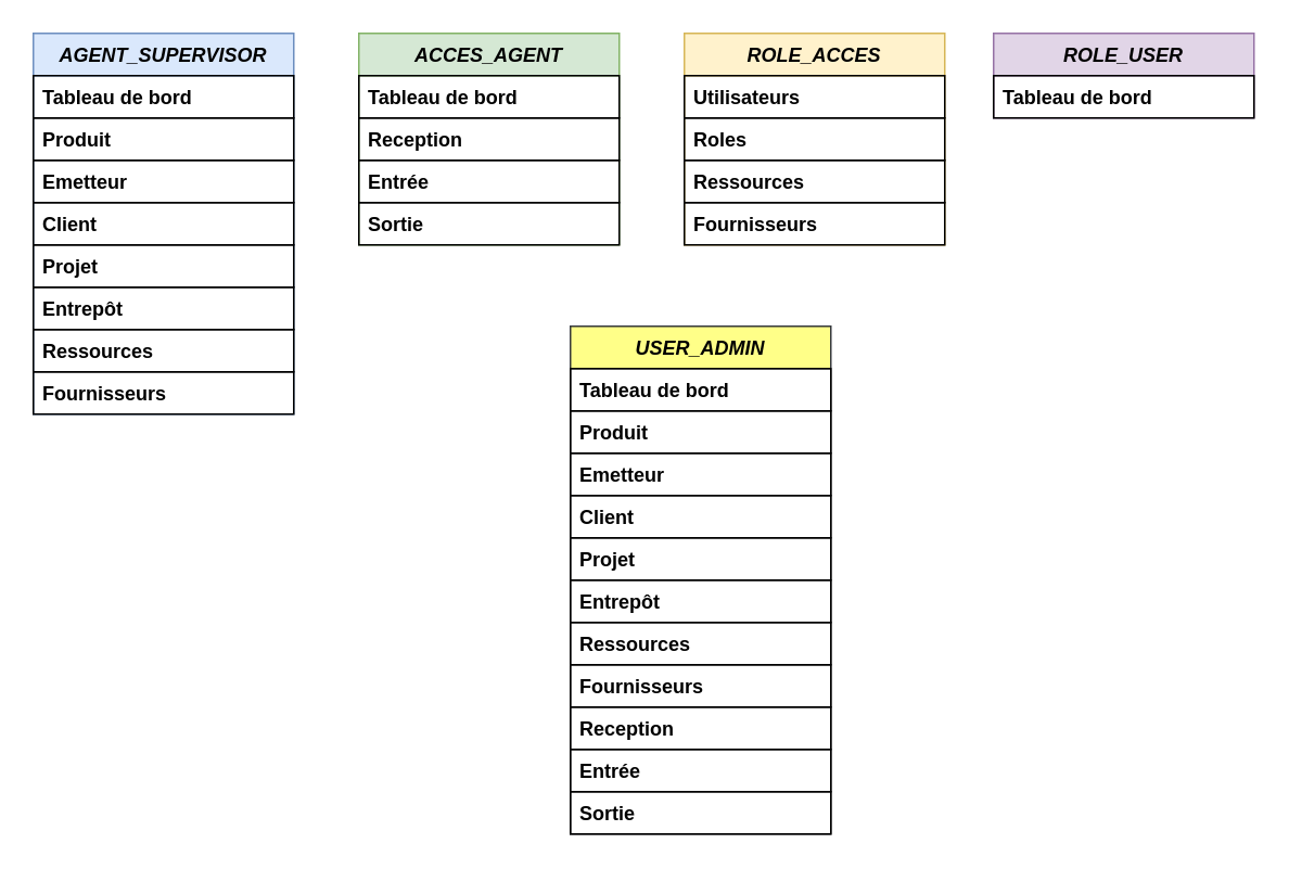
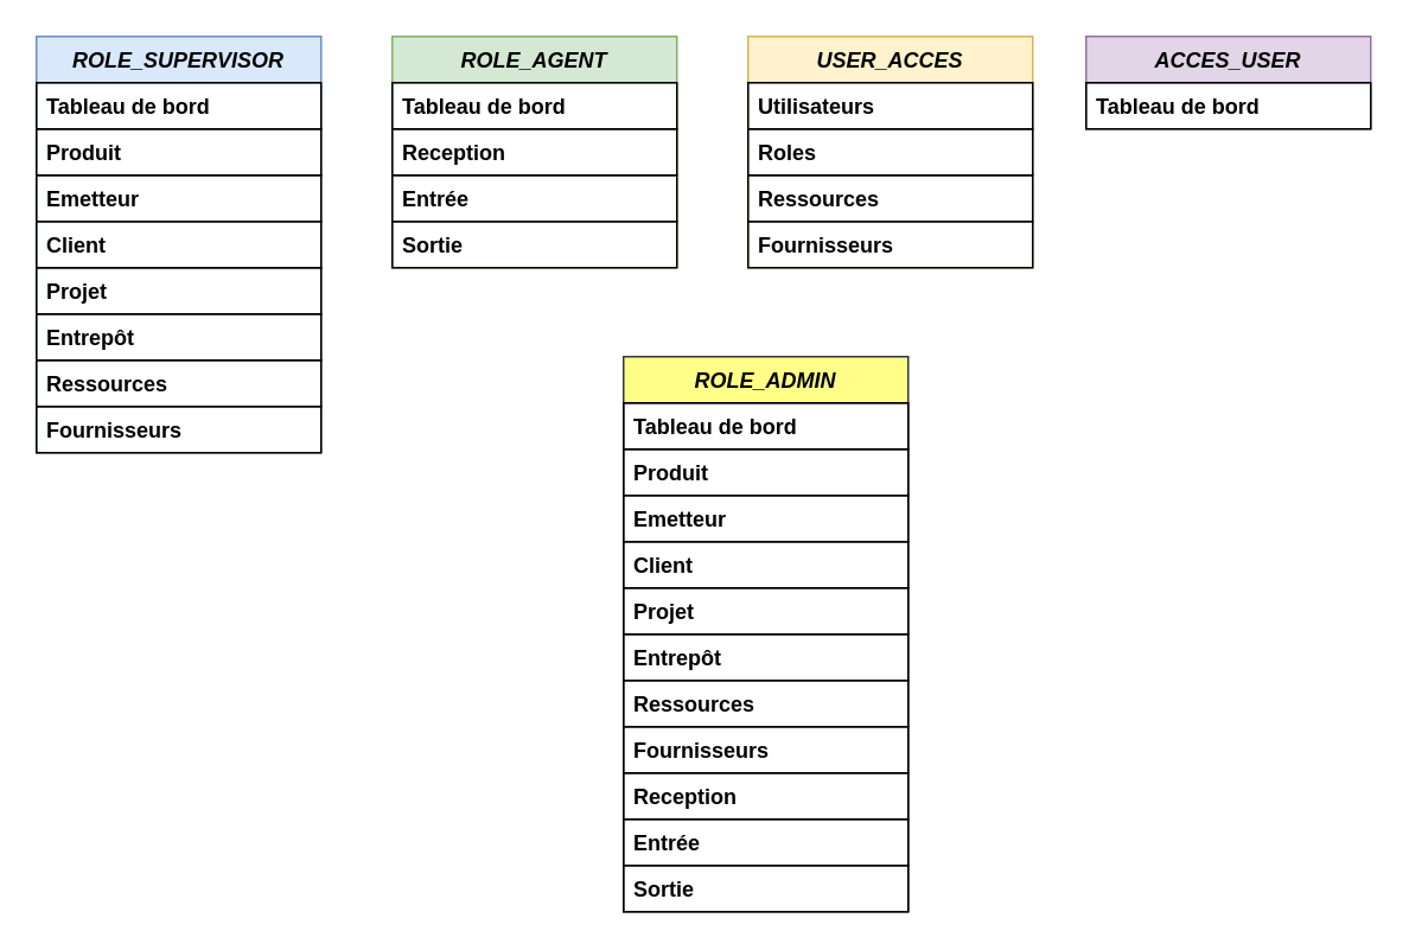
- <mxCell id="2" value="AGENT_SUPERVISOR" style="swimlane;fontStyle=3;align=center;verticalAlign=top;childLayout=stackLayout;horizontal=1;startSize=26;horizontalStack=0;resizeParent=1;resizeLast=0;collapsible=1;marginBottom=0;rounded=0;shadow=0;strokeWidth=1;fillColor=#dae8fc;strokeColor=#6c8ebf;" parent="1" vertex="1"><mxGeometry x="20" y="20" width="160" height="234" as="geometry"><mxRectangle x="230" y="140" width="160" height="26" as="alternateBounds" /></mxGeometry></mxCell>
+ <mxCell id="2" value="ROLE_SUPERVISOR" style="swimlane;fontStyle=3;align=center;verticalAlign=top;childLayout=stackLayout;horizontal=1;startSize=26;horizontalStack=0;resizeParent=1;resizeLast=0;collapsible=1;marginBottom=0;rounded=0;shadow=0;strokeWidth=1;fillColor=#dae8fc;strokeColor=#6c8ebf;" parent="1" vertex="1"><mxGeometry x="20" y="20" width="160" height="234" as="geometry"><mxRectangle x="230" y="140" width="160" height="26" as="alternateBounds" /></mxGeometry></mxCell>
- <mxCell id="11" value="ACCES_AGENT" style="swimlane;fontStyle=3;align=center;verticalAlign=top;childLayout=stackLayout;horizontal=1;startSize=26;horizontalStack=0;resizeParent=1;resizeLast=0;collapsible=1;marginBottom=0;rounded=0;shadow=0;strokeWidth=1;fillColor=#d5e8d4;strokeColor=#82b366;" vertex="1" parent="1"><mxGeometry x="220" y="20" width="160" height="130" as="geometry"><mxRectangle x="230" y="140" width="160" height="26" as="alternateBounds" /></mxGeometry></mxCell>
+ <mxCell id="11" value="ROLE_AGENT" style="swimlane;fontStyle=3;align=center;verticalAlign=top;childLayout=stackLayout;horizontal=1;startSize=26;horizontalStack=0;resizeParent=1;resizeLast=0;collapsible=1;marginBottom=0;rounded=0;shadow=0;strokeWidth=1;fillColor=#d5e8d4;strokeColor=#82b366;" vertex="1" parent="1"><mxGeometry x="220" y="20" width="160" height="130" as="geometry"><mxRectangle x="230" y="140" width="160" height="26" as="alternateBounds" /></mxGeometry></mxCell>
- <mxCell id="16" value="ROLE_ACCES" style="swimlane;fontStyle=3;align=center;verticalAlign=top;childLayout=stackLayout;horizontal=1;startSize=26;horizontalStack=0;resizeParent=1;resizeLast=0;collapsible=1;marginBottom=0;rounded=0;shadow=0;strokeWidth=1;fillColor=#fff2cc;strokeColor=#d6b656;" vertex="1" parent="1"><mxGeometry x="420" y="20" width="160" height="130" as="geometry"><mxRectangle x="230" y="140" width="160" height="26" as="alternateBounds" /></mxGeometry></mxCell>
+ <mxCell id="16" value="USER_ACCES" style="swimlane;fontStyle=3;align=center;verticalAlign=top;childLayout=stackLayout;horizontal=1;startSize=26;horizontalStack=0;resizeParent=1;resizeLast=0;collapsible=1;marginBottom=0;rounded=0;shadow=0;strokeWidth=1;fillColor=#fff2cc;strokeColor=#d6b656;" vertex="1" parent="1"><mxGeometry x="420" y="20" width="160" height="130" as="geometry"><mxRectangle x="230" y="140" width="160" height="26" as="alternateBounds" /></mxGeometry></mxCell>
- <mxCell id="21" value="ROLE_USER" style="swimlane;fontStyle=3;align=center;verticalAlign=top;childLayout=stackLayout;horizontal=1;startSize=26;horizontalStack=0;resizeParent=1;resizeLast=0;collapsible=1;marginBottom=0;rounded=0;shadow=0;strokeWidth=1;fillColor=#e1d5e7;strokeColor=#9673a6;" vertex="1" parent="1"><mxGeometry x="610" y="20" width="160" height="52" as="geometry"><mxRectangle x="230" y="140" width="160" height="26" as="alternateBounds" /></mxGeometry></mxCell>
+ <mxCell id="21" value="ACCES_USER" style="swimlane;fontStyle=3;align=center;verticalAlign=top;childLayout=stackLayout;horizontal=1;startSize=26;horizontalStack=0;resizeParent=1;resizeLast=0;collapsible=1;marginBottom=0;rounded=0;shadow=0;strokeWidth=1;fillColor=#e1d5e7;strokeColor=#9673a6;" vertex="1" parent="1"><mxGeometry x="610" y="20" width="160" height="52" as="geometry"><mxRectangle x="230" y="140" width="160" height="26" as="alternateBounds" /></mxGeometry></mxCell>
- <mxCell id="23" value="USER_ADMIN" style="swimlane;fontStyle=3;align=center;verticalAlign=top;childLayout=stackLayout;horizontal=1;startSize=26;horizontalStack=0;resizeParent=1;resizeLast=0;collapsible=1;marginBottom=0;rounded=0;shadow=0;strokeWidth=1;fillColor=#ffff88;strokeColor=#36393d;" vertex="1" parent="1"><mxGeometry x="350" y="200" width="160" height="312" as="geometry"><mxRectangle x="230" y="140" width="160" height="26" as="alternateBounds" /></mxGeometry></mxCell>
+ <mxCell id="23" value="ROLE_ADMIN" style="swimlane;fontStyle=3;align=center;verticalAlign=top;childLayout=stackLayout;horizontal=1;startSize=26;horizontalStack=0;resizeParent=1;resizeLast=0;collapsible=1;marginBottom=0;rounded=0;shadow=0;strokeWidth=1;fillColor=#ffff88;strokeColor=#36393d;" vertex="1" parent="1"><mxGeometry x="350" y="200" width="160" height="312" as="geometry"><mxRectangle x="230" y="140" width="160" height="26" as="alternateBounds" /></mxGeometry></mxCell>
